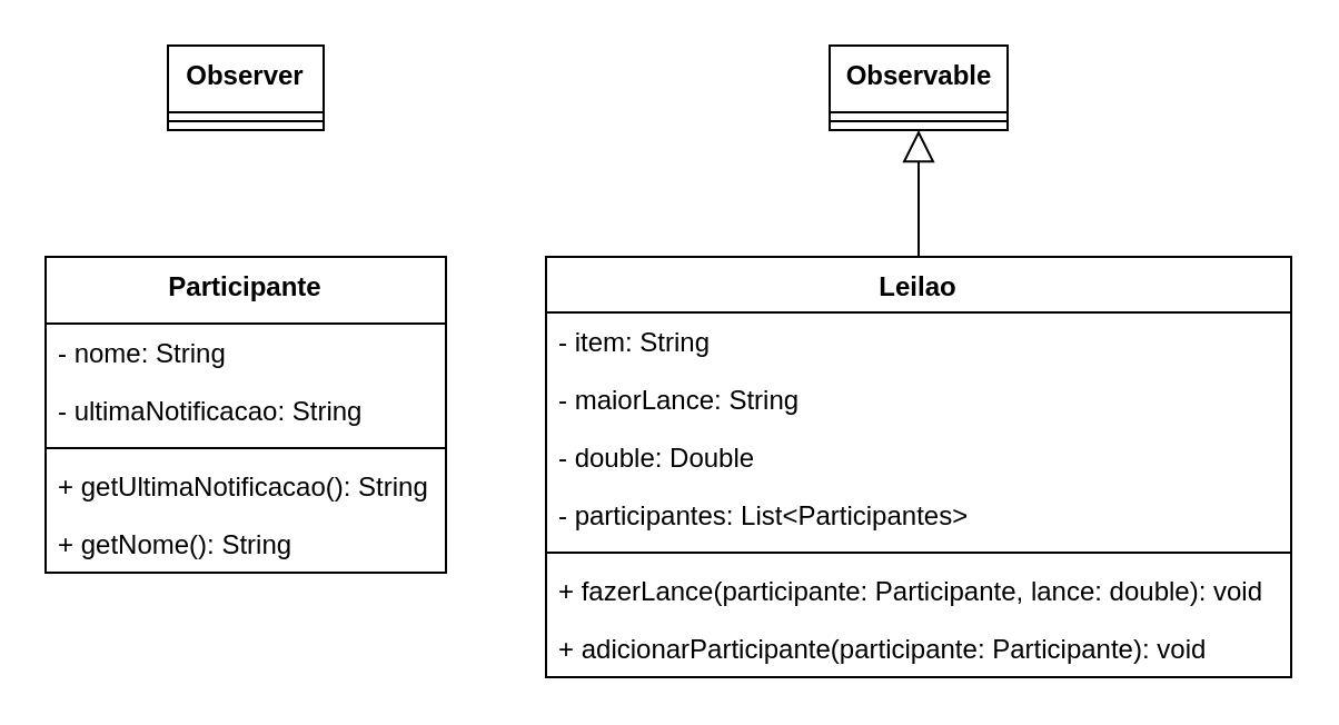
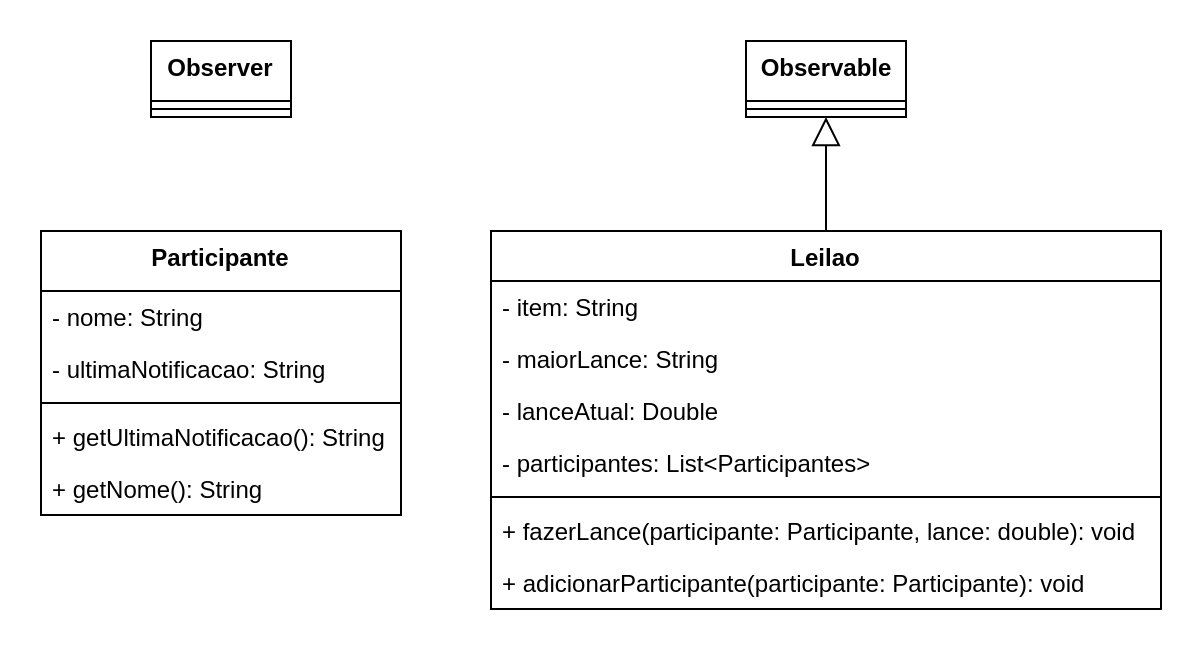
- <mxCell id="8" value="- double: Double" style="text;strokeColor=none;fillColor=none;align=left;verticalAlign=top;spacingLeft=4;spacingRight=4;overflow=hidden;rotatable=0;points=[[0,0.5],[1,0.5]];portConstraint=eastwest;whiteSpace=wrap;html=1;" parent="5" vertex="1"><mxGeometry y="77" width="335" height="26" as="geometry" /></mxCell>
+ <mxCell id="8" value="- lanceAtual: Double" style="text;strokeColor=none;fillColor=none;align=left;verticalAlign=top;spacingLeft=4;spacingRight=4;overflow=hidden;rotatable=0;points=[[0,0.5],[1,0.5]];portConstraint=eastwest;whiteSpace=wrap;html=1;" parent="5" vertex="1"><mxGeometry y="77" width="335" height="26" as="geometry" /></mxCell>
